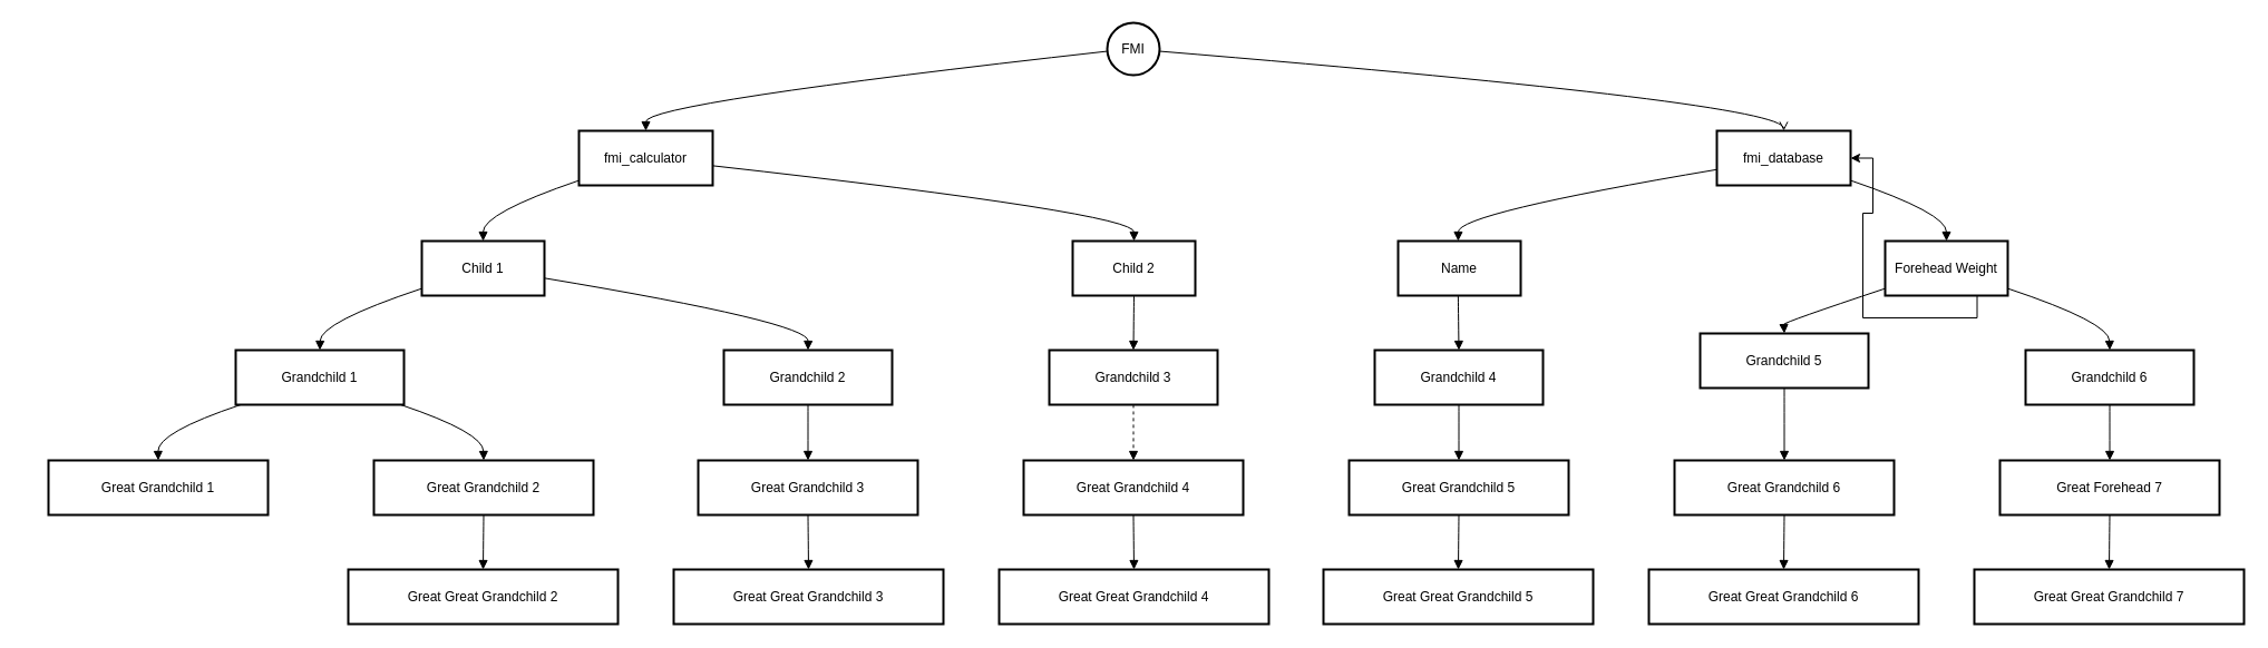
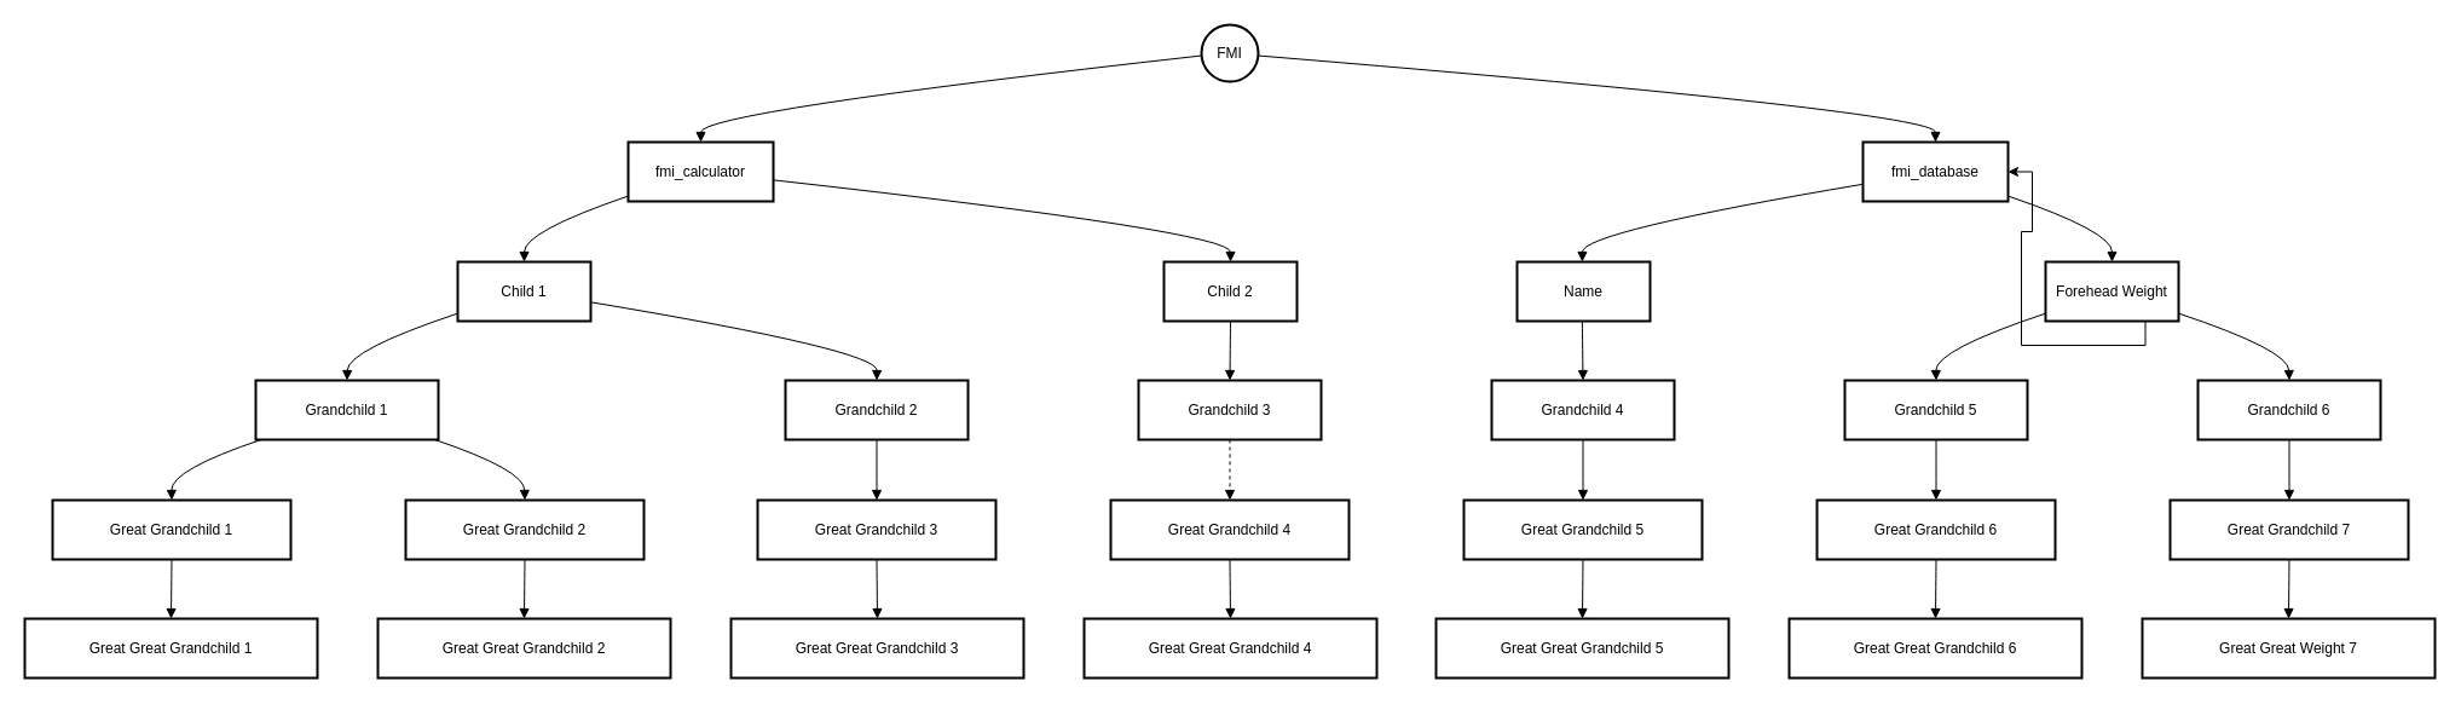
- <mxCell id="31" value="" style="curved=1;startArrow=none;endArrow=open;exitX=1;exitY=0.55;entryX=0.5;entryY=0.01;" parent="1" source="2" target="4" edge="1"><mxGeometry relative="1" as="geometry"><Array as="points"><mxPoint x="1600" y="92" /></Array></mxGeometry></mxCell>
+ <mxCell id="31" value="" style="curved=1;startArrow=none;endArrow=block;exitX=1;exitY=0.55;entryX=0.5;entryY=0.01;" parent="1" source="2" target="4" edge="1"><mxGeometry relative="1" as="geometry"><Array as="points"><mxPoint x="1600" y="92" /></Array></mxGeometry></mxCell>
- <mxCell id="14" value="Grandchild 5" style="whiteSpace=wrap;strokeWidth=2;" parent="1" vertex="1"><mxGeometry x="1525" y="299" width="151" height="49" as="geometry" /></mxCell>
+ <mxCell id="14" value="Grandchild 5" style="whiteSpace=wrap;strokeWidth=2;" parent="1" vertex="1"><mxGeometry x="1525" y="314" width="151" height="49" as="geometry" /></mxCell>
- <mxCell id="22" value="Great Forehead 7" style="whiteSpace=wrap;strokeWidth=2;" parent="1" vertex="1"><mxGeometry x="1794" y="413" width="197" height="49" as="geometry" /></mxCell>
+ <mxCell id="22" value="Great Grandchild 7" style="whiteSpace=wrap;strokeWidth=2;" parent="1" vertex="1"><mxGeometry x="1794" y="413" width="197" height="49" as="geometry" /></mxCell>
+ <mxCell id="49" value="" style="curved=1;startArrow=none;endArrow=block;exitX=0.5;exitY=0.99;entryX=0.5;entryY=0.01;" parent="1" source="16" target="23" edge="1"><mxGeometry relative="1" as="geometry"><Array as="points" /></mxGeometry></mxCell>
+ <mxCell id="23" value="Great Great Grandchild 1" style="whiteSpace=wrap;strokeWidth=2;" parent="1" vertex="1"><mxGeometry x="20" y="511" width="242" height="49" as="geometry" /></mxCell>
- <mxCell id="29" value="Great Great Grandchild 7" style="whiteSpace=wrap;strokeWidth=2;" parent="1" vertex="1"><mxGeometry x="1771" y="511" width="242" height="49" as="geometry" /></mxCell>
+ <mxCell id="29" value="Great Great Weight 7" style="whiteSpace=wrap;strokeWidth=2;" parent="1" vertex="1"><mxGeometry x="1771" y="511" width="242" height="49" as="geometry" /></mxCell>
